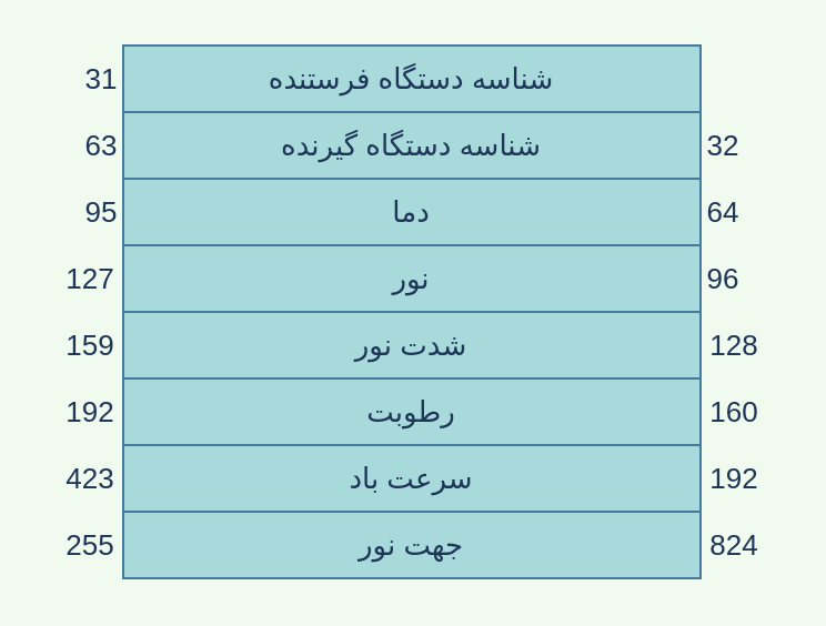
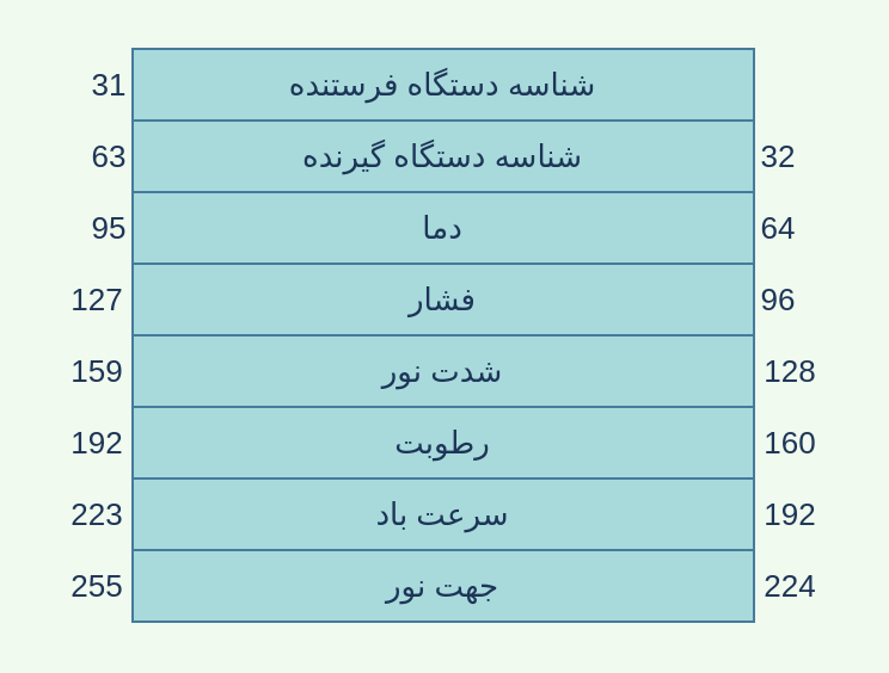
- <mxCell id="5" value="نور" style="rounded=0;whiteSpace=wrap;html=1;fillColor=#A8DADC;strokeColor=#457B9D;fontColor=#1D3557;fontSize=13;" vertex="1" parent="1"><mxGeometry x="55" y="110" width="260" height="30" as="geometry" /></mxCell>
+ <mxCell id="5" value="فشار" style="rounded=0;whiteSpace=wrap;html=1;fillColor=#A8DADC;strokeColor=#457B9D;fontColor=#1D3557;fontSize=13;" vertex="1" parent="1"><mxGeometry x="55" y="110" width="260" height="30" as="geometry" /></mxCell>
- <mxCell id="23" value="423" style="text;html=1;align=center;verticalAlign=middle;resizable=0;points=[];autosize=1;fontColor=#1D3557;fontSize=13;" vertex="1" parent="1"><mxGeometry x="20" y="205" width="40" height="20" as="geometry" /></mxCell>
+ <mxCell id="23" value="223" style="text;html=1;align=center;verticalAlign=middle;resizable=0;points=[];autosize=1;fontColor=#1D3557;fontSize=13;" vertex="1" parent="1"><mxGeometry x="20" y="205" width="40" height="20" as="geometry" /></mxCell>
- <mxCell id="17" value="824" style="text;html=1;align=center;verticalAlign=middle;resizable=0;points=[];autosize=1;fontColor=#1D3557;fontSize=13;" vertex="1" parent="1"><mxGeometry x="310" y="235" width="40" height="20" as="geometry" /></mxCell>
+ <mxCell id="17" value="224" style="text;html=1;align=center;verticalAlign=middle;resizable=0;points=[];autosize=1;fontColor=#1D3557;fontSize=13;" vertex="1" parent="1"><mxGeometry x="310" y="235" width="40" height="20" as="geometry" /></mxCell>
